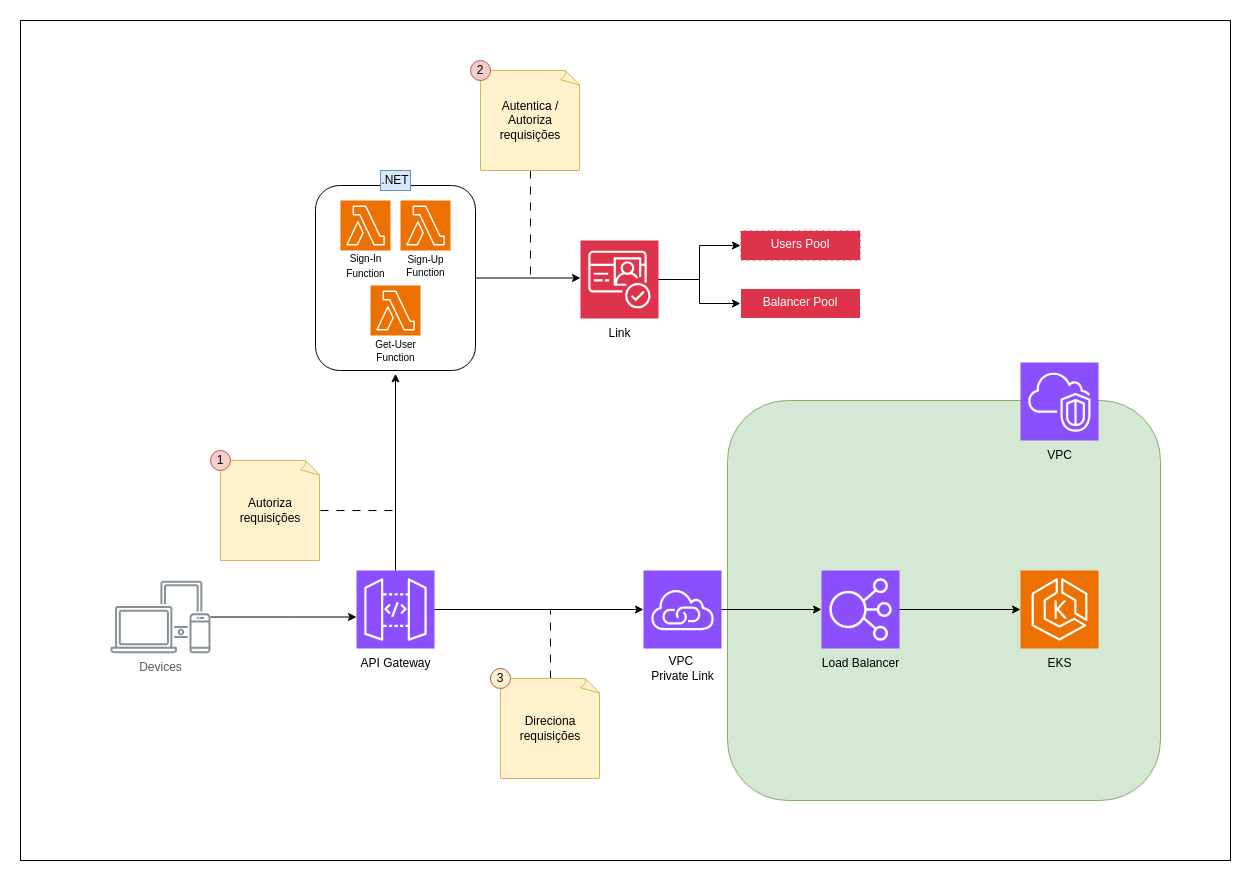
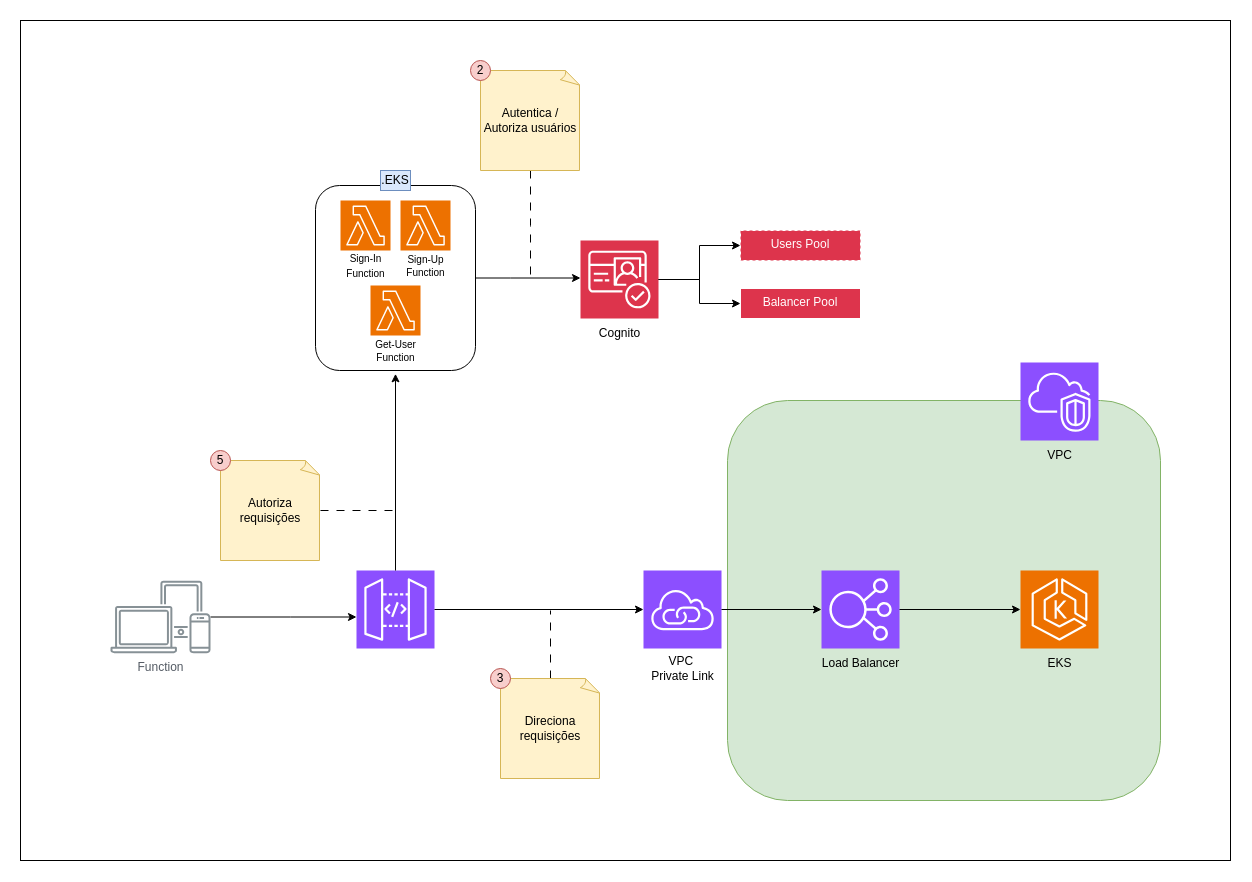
- <mxCell id="41" value="Autentica / Autoriza requisições" style="whiteSpace=wrap;html=1;shape=mxgraph.basic.document;fillColor=#fff2cc;strokeColor=#d6b656;" vertex="1" parent="1"><mxGeometry x="480" y="70" width="100" height="100" as="geometry" /></mxCell>
+ <mxCell id="41" value="Autentica / Autoriza usuários" style="whiteSpace=wrap;html=1;shape=mxgraph.basic.document;fillColor=#fff2cc;strokeColor=#d6b656;" vertex="1" parent="1"><mxGeometry x="480" y="70" width="100" height="100" as="geometry" /></mxCell>
- <mxCell id="49" value=".NET" style="whiteSpace=wrap;html=1;fillColor=#dae8fc;strokeColor=#6c8ebf;" vertex="1" parent="1"><mxGeometry x="380" y="170" width="30" height="20" as="geometry" /></mxCell>
+ <mxCell id="49" value=".EKS" style="whiteSpace=wrap;html=1;fillColor=#dae8fc;strokeColor=#6c8ebf;" vertex="1" parent="1"><mxGeometry x="380" y="170" width="30" height="20" as="geometry" /></mxCell>
- <mxCell id="18" value="Link" style="text;html=1;align=center;verticalAlign=middle;resizable=0;points=[];autosize=1;strokeColor=none;fillColor=none;" vertex="1" parent="16"><mxGeometry x="9" y="78" width="60" height="30" as="geometry" /></mxCell>
+ <mxCell id="18" value="Cognito" style="text;html=1;align=center;verticalAlign=middle;resizable=0;points=[];autosize=1;strokeColor=none;fillColor=none;" vertex="1" parent="16"><mxGeometry x="9" y="78" width="60" height="30" as="geometry" /></mxCell>
- <mxCell id="44" value="1" style="ellipse;whiteSpace=wrap;html=1;fillColor=#f8cecc;strokeColor=#b85450;" vertex="1" parent="1"><mxGeometry x="210" y="450" width="20" height="20" as="geometry" /></mxCell>
+ <mxCell id="44" value="5" style="ellipse;whiteSpace=wrap;html=1;fillColor=#f8cecc;strokeColor=#b85450;" vertex="1" parent="1"><mxGeometry x="210" y="450" width="20" height="20" as="geometry" /></mxCell>
- <mxCell id="6" value="API Gateway" style="text;html=1;align=center;verticalAlign=middle;resizable=0;points=[];autosize=1;strokeColor=none;fillColor=none;" vertex="1" parent="4"><mxGeometry y="78" width="90" height="30" as="geometry" /></mxCell>
- <mxCell id="20" value="Devices" style="sketch=0;outlineConnect=0;gradientColor=none;fontColor=#545B64;strokeColor=none;fillColor=#879196;dashed=0;verticalLabelPosition=bottom;verticalAlign=top;align=center;html=1;fontSize=12;fontStyle=0;aspect=fixed;shape=mxgraph.aws4.illustration_devices;pointerEvents=1" vertex="1" parent="1"><mxGeometry x="110" y="580" width="100" height="73" as="geometry" /></mxCell>
+ <mxCell id="20" value="Function" style="sketch=0;outlineConnect=0;gradientColor=none;fontColor=#545B64;strokeColor=none;fillColor=#879196;dashed=0;verticalLabelPosition=bottom;verticalAlign=top;align=center;html=1;fontSize=12;fontStyle=0;aspect=fixed;shape=mxgraph.aws4.illustration_devices;pointerEvents=1" vertex="1" parent="1"><mxGeometry x="110" y="580" width="100" height="73" as="geometry" /></mxCell>
- <mxCell id="48" value="3" style="ellipse;whiteSpace=wrap;html=1;fillColor=#fff2cc;strokeColor=#b85450;" vertex="1" parent="1"><mxGeometry x="490" y="668" width="20" height="20" as="geometry" /></mxCell>
+ <mxCell id="48" value="3" style="ellipse;whiteSpace=wrap;html=1;fillColor=#f8cecc;strokeColor=#b85450;" vertex="1" parent="1"><mxGeometry x="490" y="668" width="20" height="20" as="geometry" /></mxCell>
